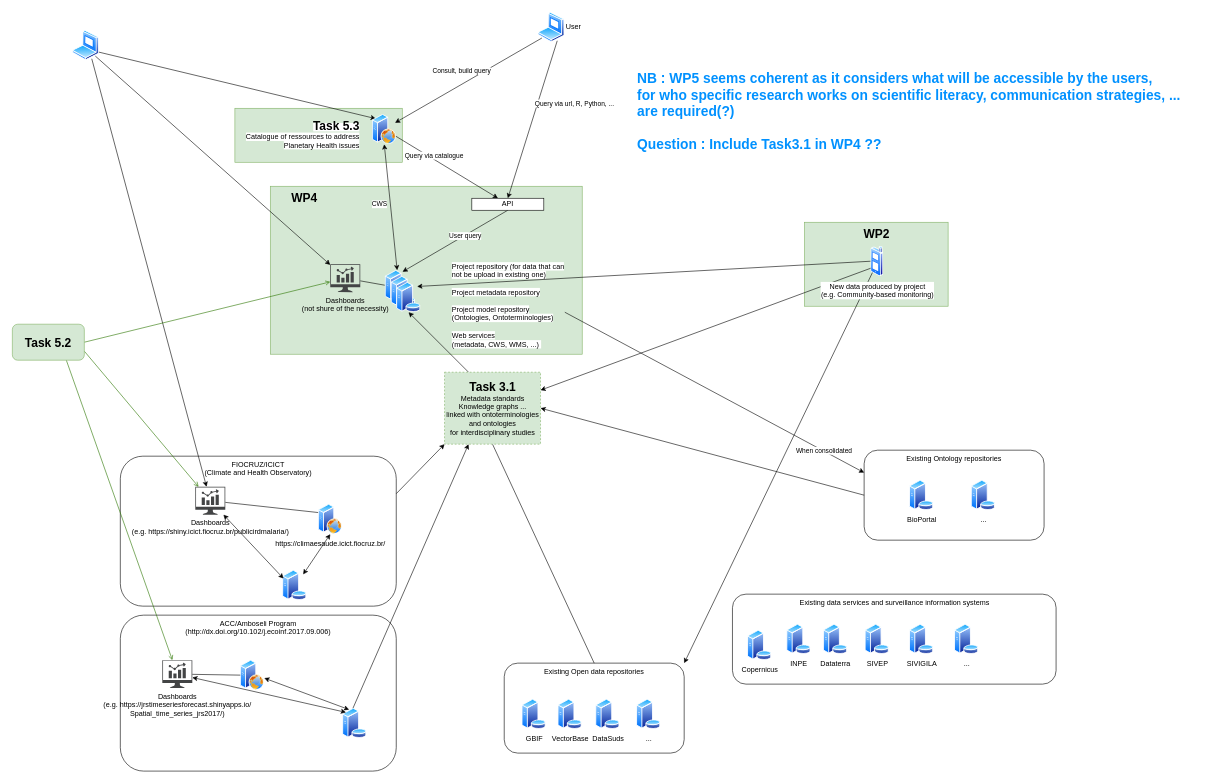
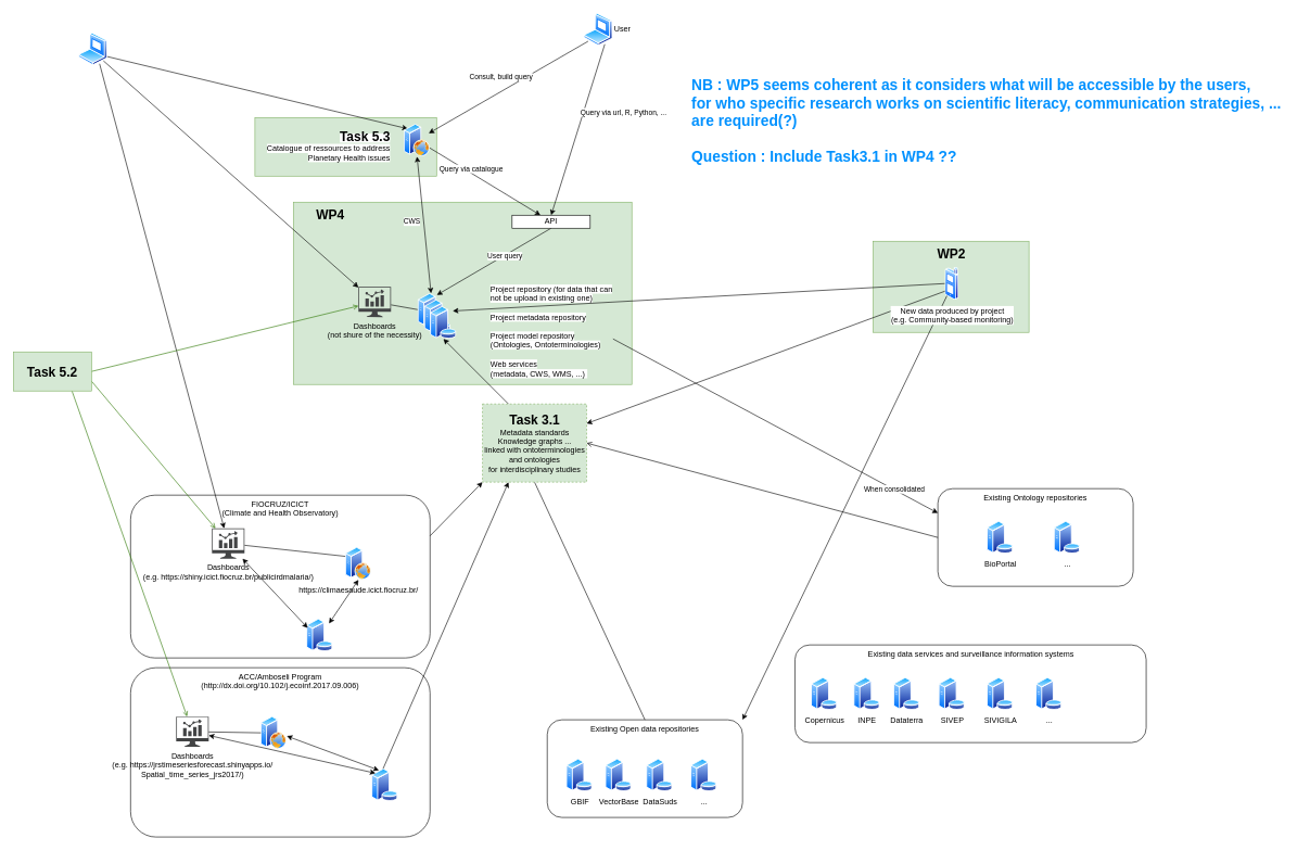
- <mxCell id="61" value="&lt;b style=&quot;border-color: var(--border-color); font-size: 20px;&quot;&gt;Task 5.2&lt;br style=&quot;border-color: var(--border-color);&quot;&gt;&lt;/b&gt;" style="whiteSpace=wrap;html=1;fillColor=#d5e8d4;strokeColor=#82b366;rounded=1;" vertex="1" parent="1"><mxGeometry x="20" y="540" width="120" height="60" as="geometry" /></mxCell>
+ <mxCell id="61" value="&lt;b style=&quot;border-color: var(--border-color); font-size: 20px;&quot;&gt;Task 5.2&lt;br style=&quot;border-color: var(--border-color);&quot;&gt;&lt;/b&gt;" style="rounded=0;whiteSpace=wrap;html=1;fillColor=#d5e8d4;strokeColor=#82b366;" vertex="1" parent="1"><mxGeometry x="20" y="540" width="120" height="60" as="geometry" /></mxCell>
- <mxCell id="67" style="edgeStyle=none;rounded=0;orthogonalLoop=1;jettySize=auto;html=1;exitX=0;exitY=0.5;exitDx=0;exitDy=0;entryX=1;entryY=0.5;entryDx=0;entryDy=0;" edge="1" parent="1" source="68" target="52"><mxGeometry relative="1" as="geometry" /></mxCell>
+ <mxCell id="67" style="edgeStyle=none;rounded=0;orthogonalLoop=1;jettySize=auto;html=1;exitX=0;exitY=0.5;exitDx=0;exitDy=0;entryX=1;entryY=0.5;entryDx=0;entryDy=0;endArrow=open;" edge="1" parent="1" source="68" target="52"><mxGeometry relative="1" as="geometry" /></mxCell>
- <mxCell id="55" value="Copernicus" style="image;aspect=fixed;perimeter=ellipsePerimeter;html=1;align=center;shadow=0;dashed=0;spacingTop=3;image=img/lib/active_directory/database_server.svg;" vertex="1" parent="1"><mxGeometry x="1245" y="1050" width="41" height="50" as="geometry" /></mxCell>
+ <mxCell id="55" value="Copernicus" style="image;aspect=fixed;perimeter=ellipsePerimeter;html=1;align=center;shadow=0;dashed=0;spacingTop=3;image=img/lib/active_directory/database_server.svg;" vertex="1" parent="1"><mxGeometry x="1245" y="1040" width="41" height="50" as="geometry" /></mxCell>
